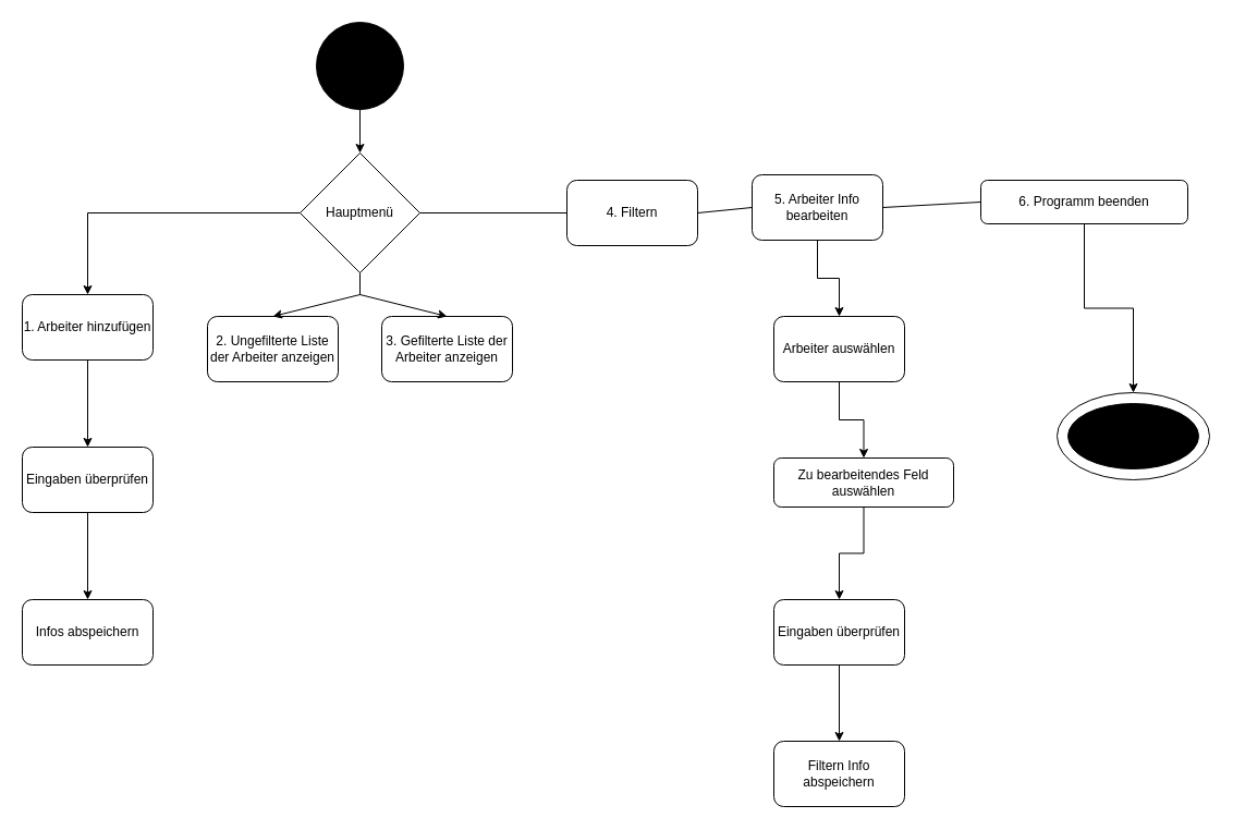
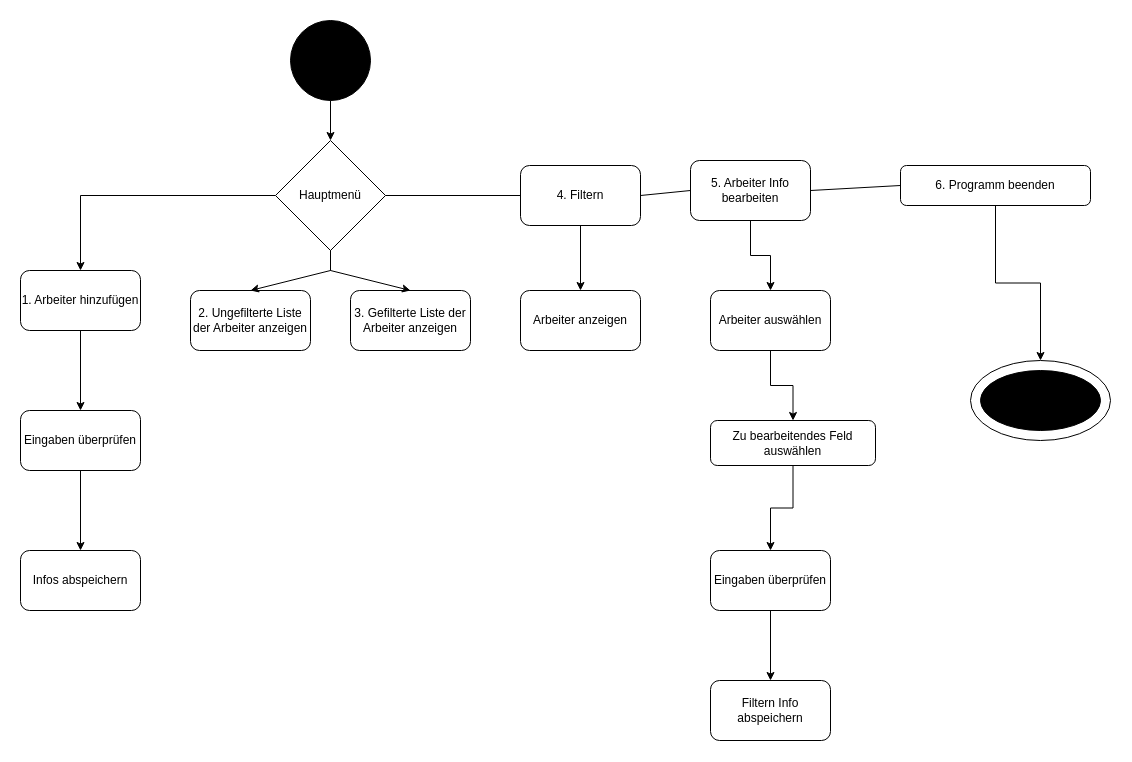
+ <mxCell id="13" value="" style="edgeStyle=orthogonalEdgeStyle;rounded=0;orthogonalLoop=1;jettySize=auto;html=1;fontFamily=Helvetica;fontSize=12;fontColor=default;" parent="1" source="14" target="24" edge="1"><mxGeometry relative="1" as="geometry" /></mxCell>
+ <mxCell id="24" value="Arbeiter anzeigen" style="whiteSpace=wrap;html=1;fillColor=#FFFFFF;rounded=1;" parent="1" vertex="1"><mxGeometry x="520" y="290" width="120" height="60" as="geometry" /></mxCell>
